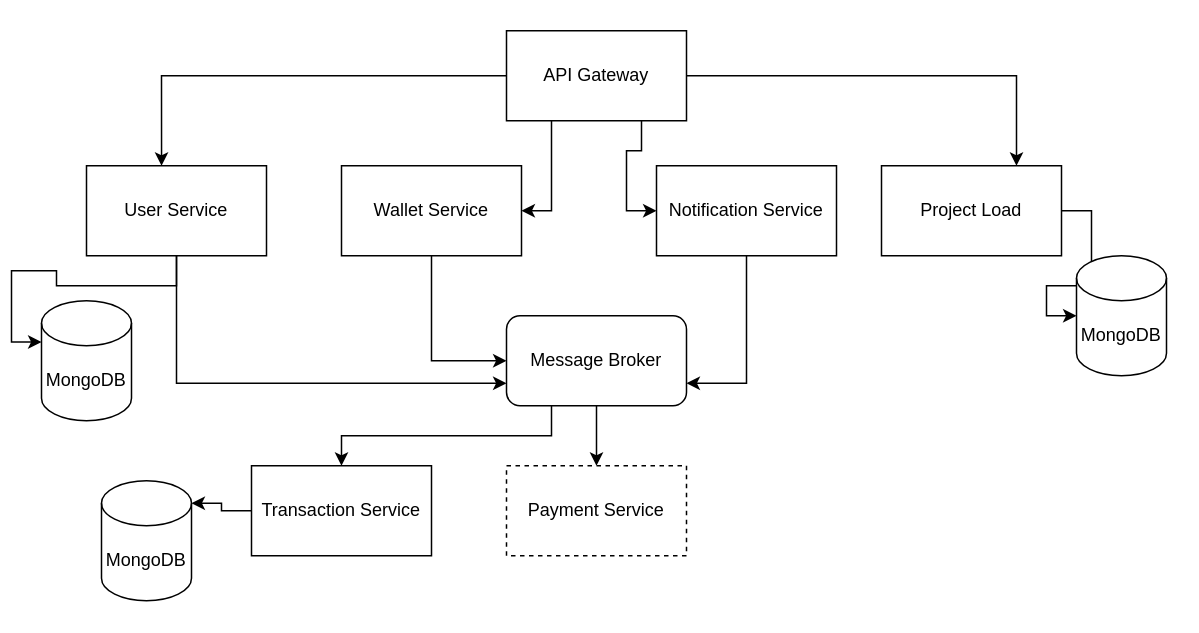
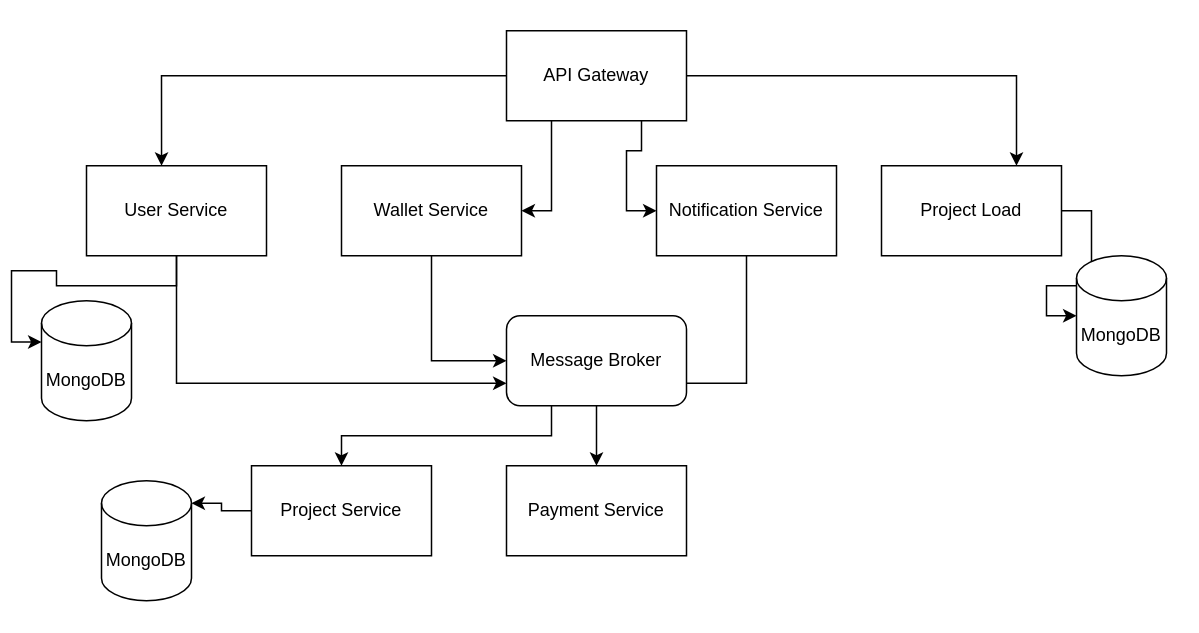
- <mxCell id="10" style="edgeStyle=orthogonalEdgeStyle;rounded=0;orthogonalLoop=1;jettySize=auto;html=1;entryX=1;entryY=0.75;entryDx=0;entryDy=0;" edge="1" parent="1" source="11" target="16"><mxGeometry relative="1" as="geometry" /></mxCell>
+ <mxCell id="10" style="edgeStyle=orthogonalEdgeStyle;rounded=0;orthogonalLoop=1;jettySize=auto;html=1;entryX=1;entryY=0.75;entryDx=0;entryDy=0;endArrow=none;" edge="1" parent="1" source="11" target="16"><mxGeometry relative="1" as="geometry" /></mxCell>
- <mxCell id="22" value="Transaction Service" style="rounded=0;whiteSpace=wrap;html=1;" vertex="1" parent="1"><mxGeometry x="160" y="310" width="120" height="60" as="geometry" /></mxCell>
+ <mxCell id="22" value="Project Service" style="rounded=0;whiteSpace=wrap;html=1;" vertex="1" parent="1"><mxGeometry x="160" y="310" width="120" height="60" as="geometry" /></mxCell>
- <mxCell id="17" value="Payment Service" style="rounded=0;whiteSpace=wrap;html=1;dashed=1;" vertex="1" parent="1"><mxGeometry x="330" y="310" width="120" height="60" as="geometry" /></mxCell>
+ <mxCell id="17" value="Payment Service" style="rounded=0;whiteSpace=wrap;html=1;" vertex="1" parent="1"><mxGeometry x="330" y="310" width="120" height="60" as="geometry" /></mxCell>
